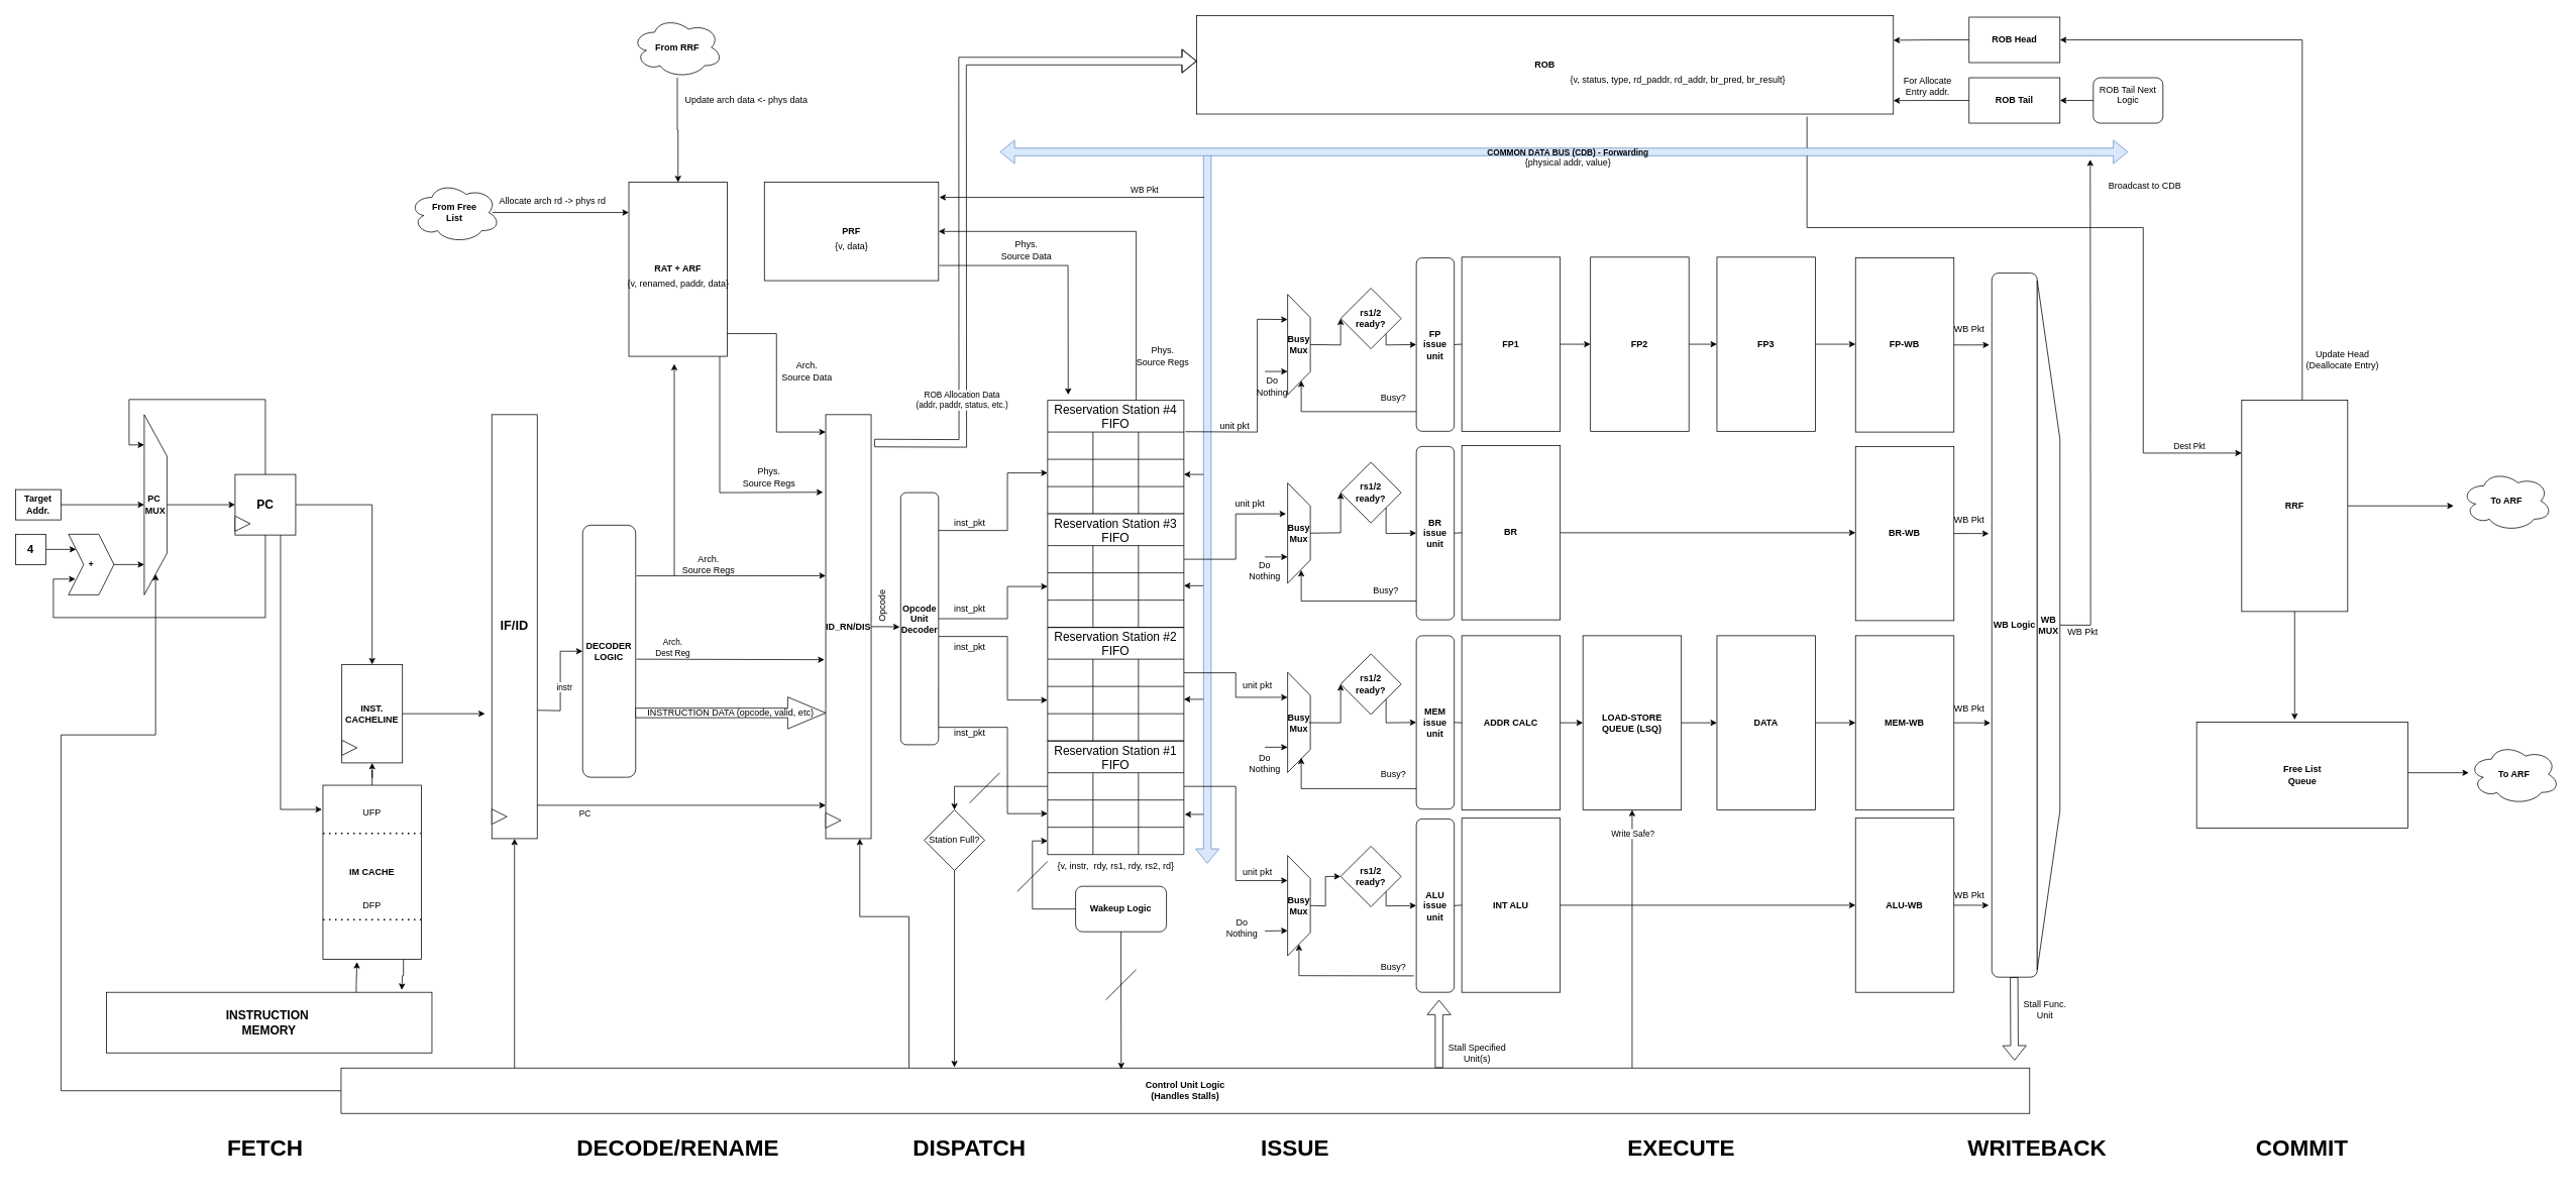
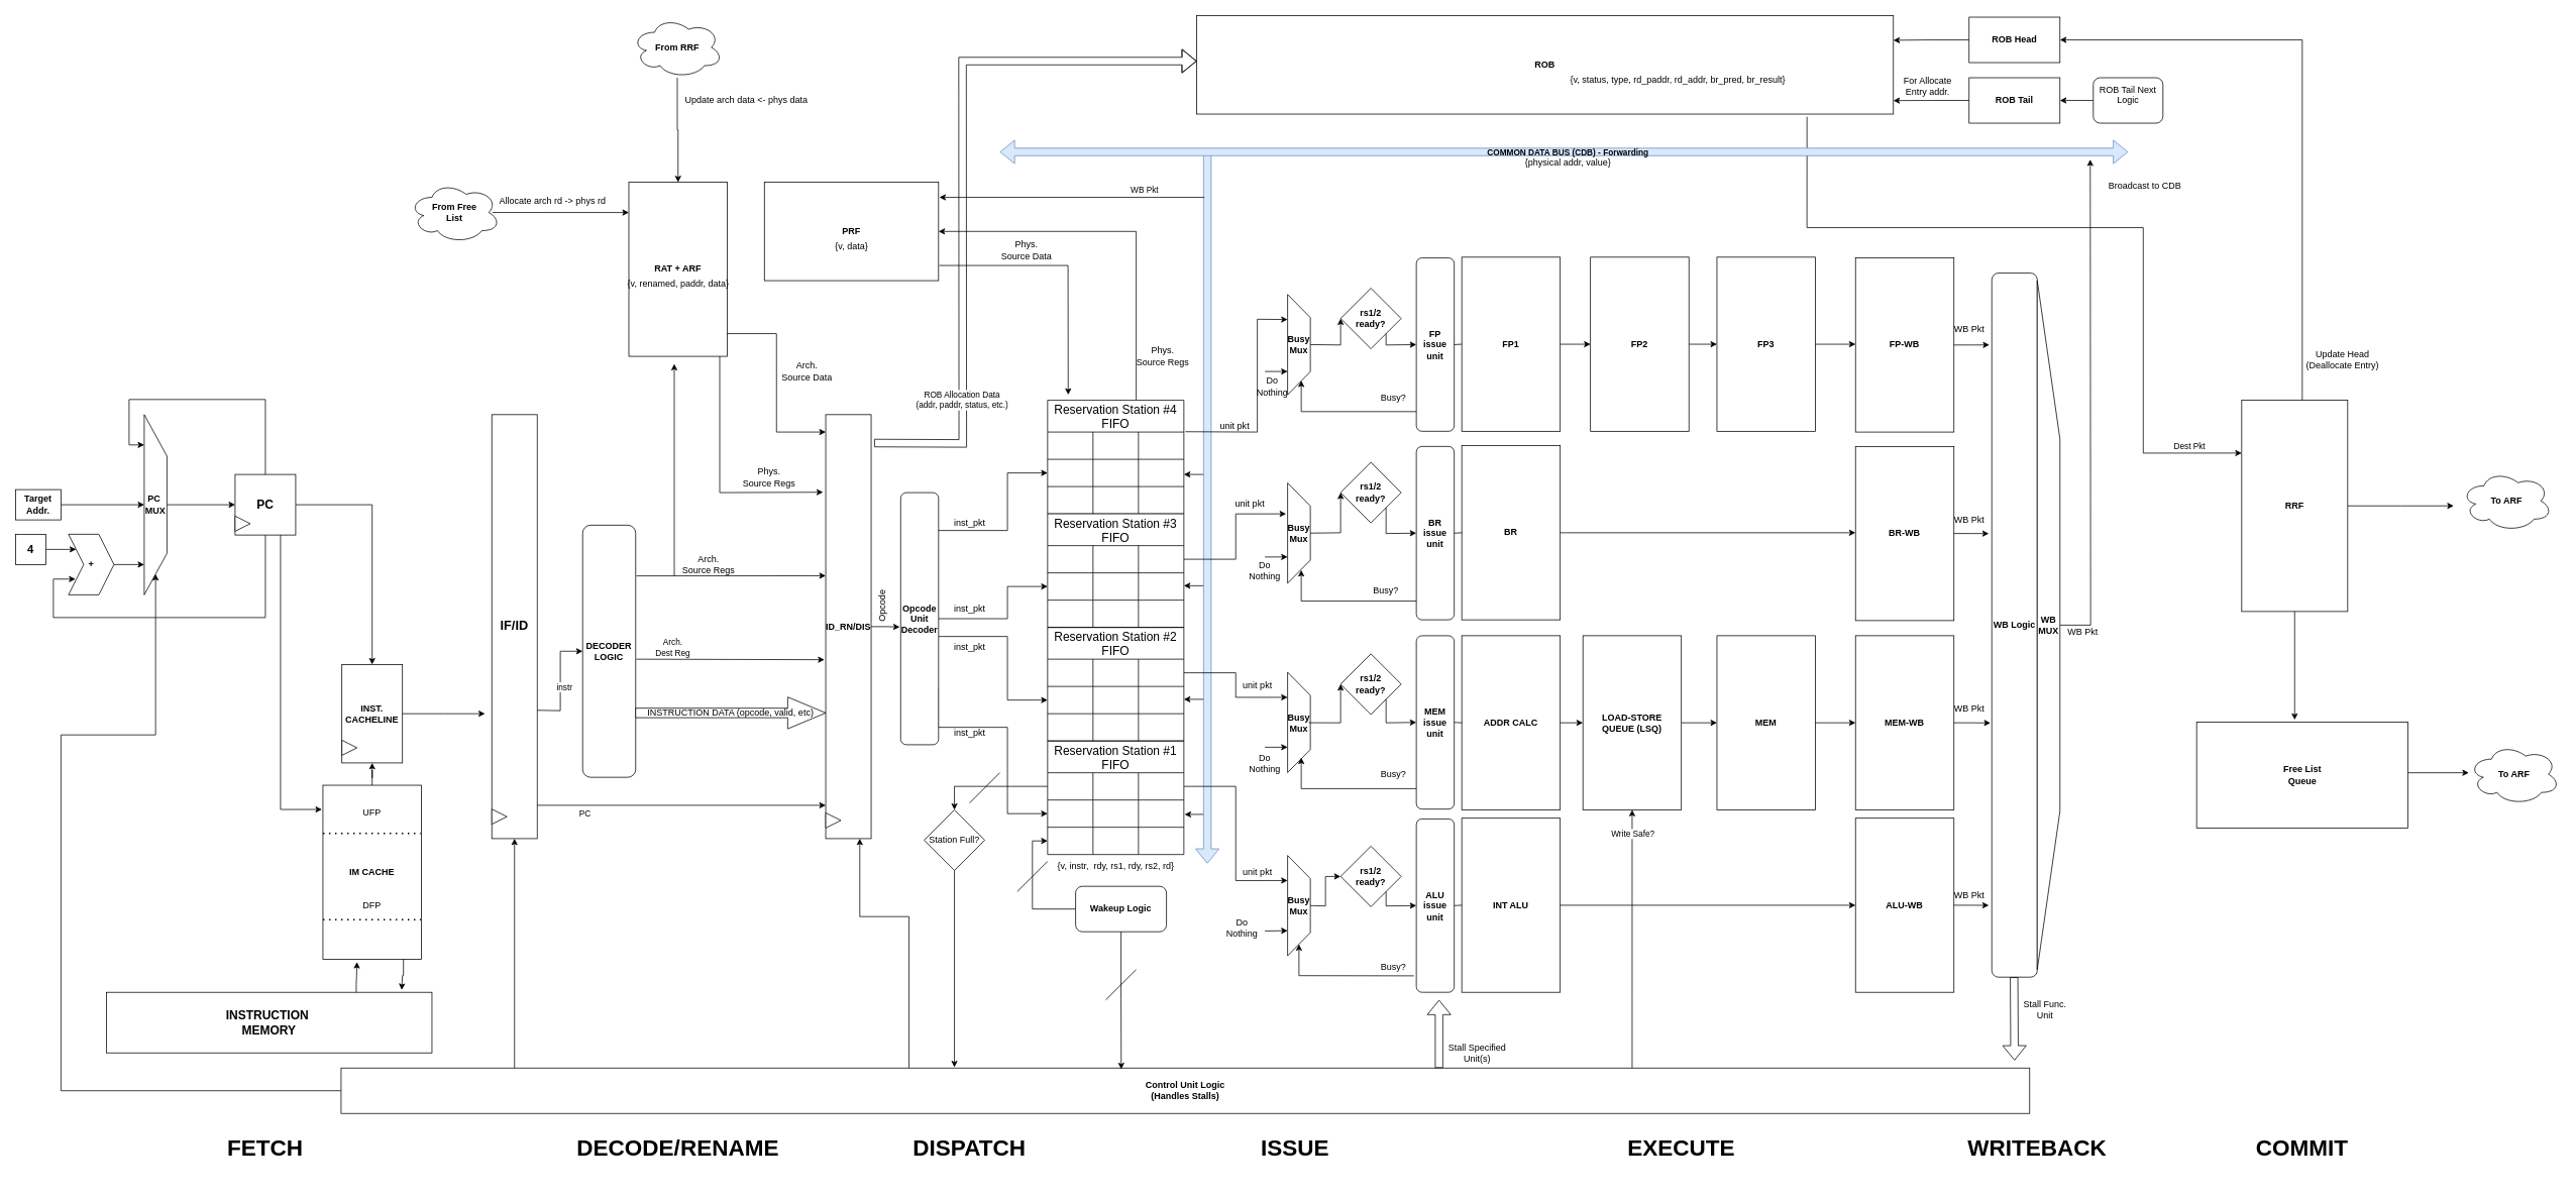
- <mxCell id="77" value="&lt;b&gt;DATA&lt;/b&gt;" style="rounded=0;whiteSpace=wrap;html=1;" vertex="1" parent="1"><mxGeometry x="2267" y="839" width="130" height="230" as="geometry" /></mxCell>
+ <mxCell id="77" value="&lt;b&gt;MEM&lt;/b&gt;" style="rounded=0;whiteSpace=wrap;html=1;" vertex="1" parent="1"><mxGeometry x="2267" y="839" width="130" height="230" as="geometry" /></mxCell>
